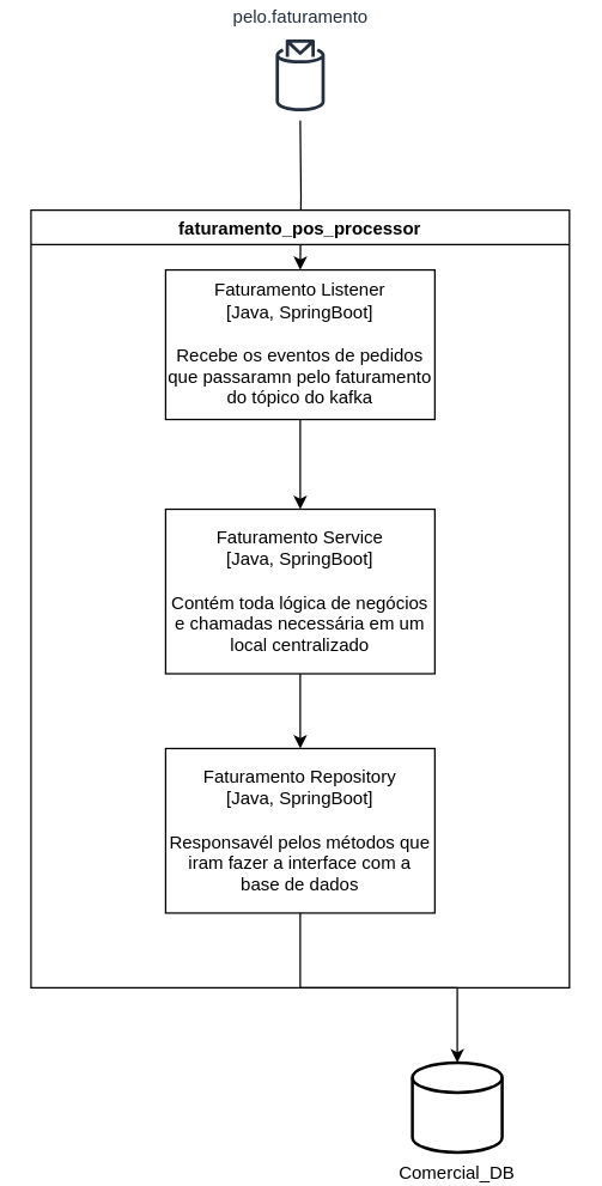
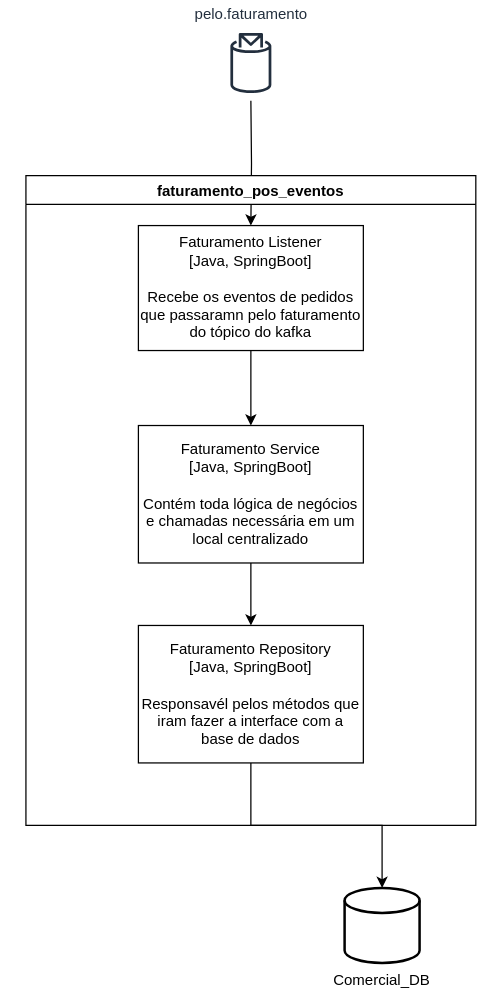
- <mxCell id="3" value="faturamento_pos_processor" style="swimlane;" vertex="1" parent="1"><mxGeometry x="20" y="140" width="360" height="520" as="geometry" /></mxCell>
+ <mxCell id="3" value="faturamento_pos_eventos" style="swimlane;" vertex="1" parent="1"><mxGeometry x="20" y="140" width="360" height="520" as="geometry" /></mxCell>
